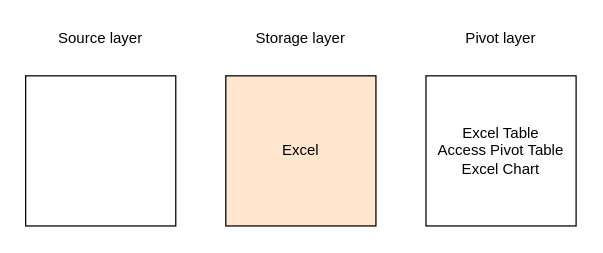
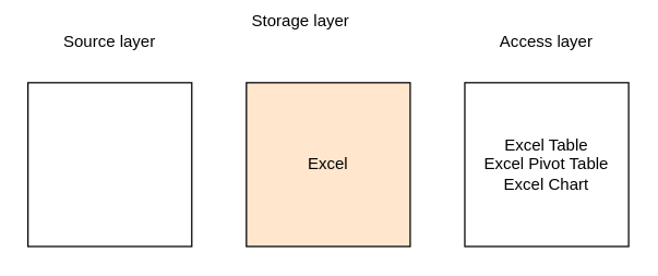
- <mxCell id="5" value="Storage layer" style="text;html=1;strokeColor=none;fillColor=none;align=center;verticalAlign=middle;whiteSpace=wrap;rounded=0;" vertex="1" parent="1"><mxGeometry x="195" y="20" width="90" height="20" as="geometry" /></mxCell>
+ <mxCell id="5" value="Storage layer" style="text;html=1;strokeColor=none;fillColor=none;align=center;verticalAlign=middle;whiteSpace=wrap;rounded=0;" vertex="1" parent="1"><mxGeometry x="175" y="5" width="90" height="20" as="geometry" /></mxCell>
- <mxCell id="7" value="Pivot layer" style="text;html=1;strokeColor=none;fillColor=none;align=center;verticalAlign=middle;whiteSpace=wrap;rounded=0;" vertex="1" parent="1"><mxGeometry x="340" y="20" width="120" height="20" as="geometry" /></mxCell>
+ <mxCell id="7" value="Access layer" style="text;html=1;strokeColor=none;fillColor=none;align=center;verticalAlign=middle;whiteSpace=wrap;rounded=0;" vertex="1" parent="1"><mxGeometry x="340" y="20" width="120" height="20" as="geometry" /></mxCell>
- <mxCell id="6" value="Excel Table&lt;br&gt;Access Pivot Table&lt;br&gt;Excel Chart" style="whiteSpace=wrap;html=1;aspect=fixed;" vertex="1" parent="1"><mxGeometry x="340" y="60" width="120" height="120" as="geometry" /></mxCell>
+ <mxCell id="6" value="Excel Table&lt;br&gt;Excel Pivot Table&lt;br&gt;Excel Chart" style="whiteSpace=wrap;html=1;aspect=fixed;" vertex="1" parent="1"><mxGeometry x="340" y="60" width="120" height="120" as="geometry" /></mxCell>
